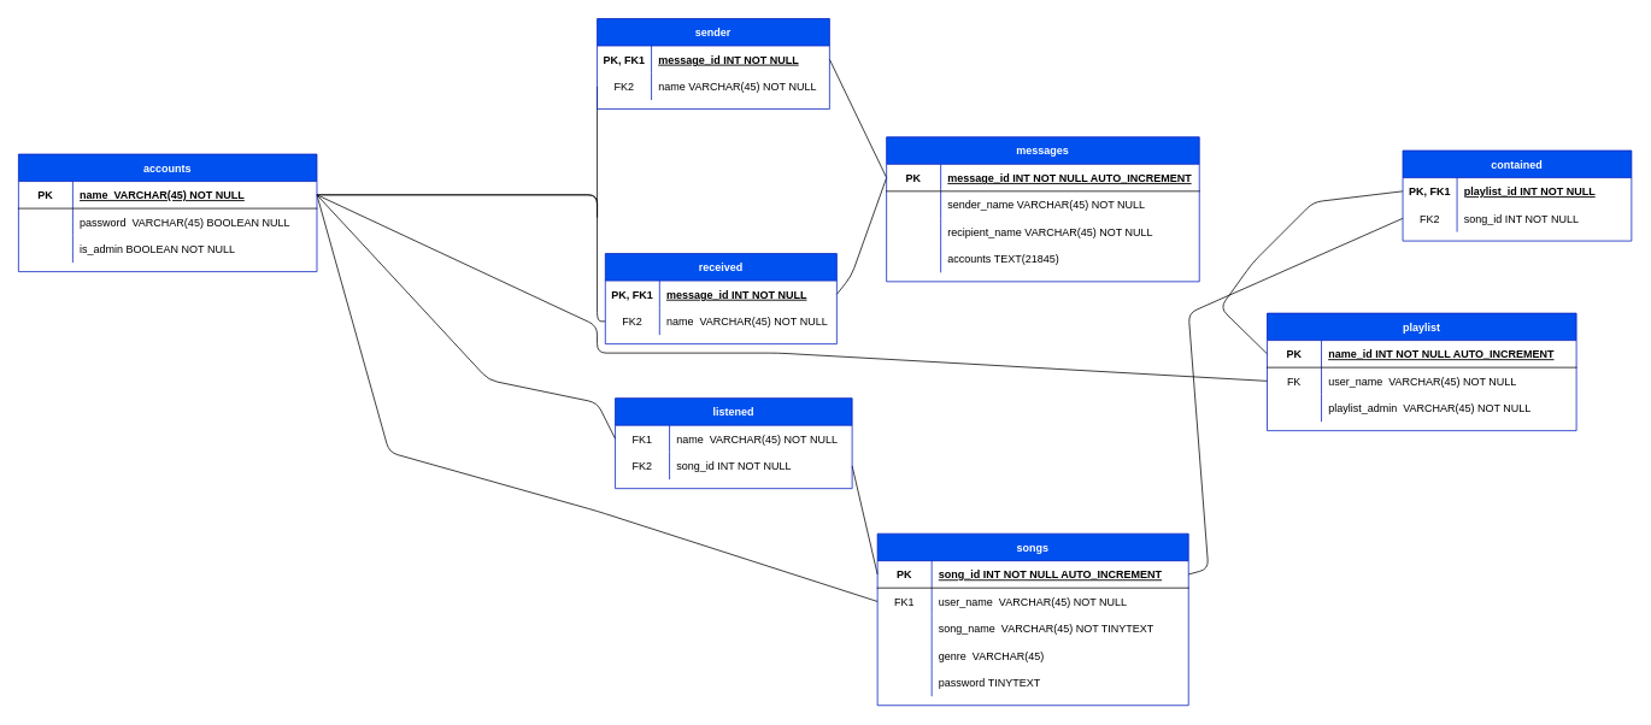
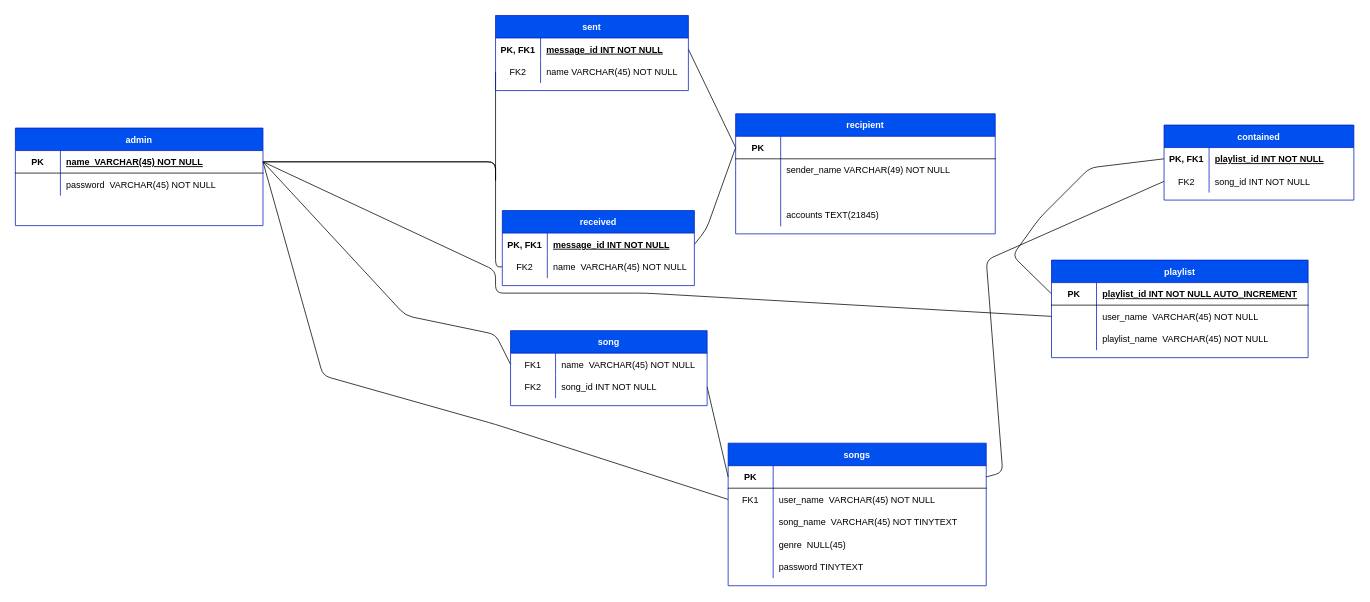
- <mxCell id="12" value="sender" style="shape=table;startSize=30;container=1;collapsible=1;childLayout=tableLayout;fixedRows=1;rowLines=0;fontStyle=1;align=center;resizeLast=1;fillColor=#0050ef;strokeColor=#001DBC;fontColor=#ffffff;" parent="1" vertex="1"><mxGeometry x="660" width="257" height="100" as="geometry" y="20" /></mxCell>
+ <mxCell id="12" value="sent" style="shape=table;startSize=30;container=1;collapsible=1;childLayout=tableLayout;fixedRows=1;rowLines=0;fontStyle=1;align=center;resizeLast=1;fillColor=#0050ef;strokeColor=#001DBC;fontColor=#ffffff;" parent="1" vertex="1"><mxGeometry x="660" width="257" height="100" as="geometry" y="20" /></mxCell>
- <mxCell id="19" value="messages" style="shape=table;startSize=30;container=1;collapsible=1;childLayout=tableLayout;fixedRows=1;rowLines=0;fontStyle=1;align=center;resizeLast=1;fillColor=#0050ef;strokeColor=#001DBC;fontColor=#ffffff;" parent="1" vertex="1"><mxGeometry x="980" y="151" width="346" height="160" as="geometry" /></mxCell>
+ <mxCell id="19" value="recipient" style="shape=table;startSize=30;container=1;collapsible=1;childLayout=tableLayout;fixedRows=1;rowLines=0;fontStyle=1;align=center;resizeLast=1;fillColor=#0050ef;strokeColor=#001DBC;fontColor=#ffffff;" parent="1" vertex="1"><mxGeometry x="980" y="151" width="346" height="160" as="geometry" /></mxCell>
- <mxCell id="62" value="accounts" style="shape=table;startSize=30;container=1;collapsible=1;childLayout=tableLayout;fixedRows=1;rowLines=0;fontStyle=1;align=center;resizeLast=1;fillColor=#0050ef;strokeColor=#001DBC;fontColor=#ffffff;" parent="1" vertex="1"><mxGeometry x="20" y="170" width="330" height="130" as="geometry" /></mxCell>
+ <mxCell id="62" value="admin" style="shape=table;startSize=30;container=1;collapsible=1;childLayout=tableLayout;fixedRows=1;rowLines=0;fontStyle=1;align=center;resizeLast=1;fillColor=#0050ef;strokeColor=#001DBC;fontColor=#ffffff;" parent="1" vertex="1"><mxGeometry x="20" y="170" width="330" height="130" as="geometry" /></mxCell>
- <mxCell id="22" value="message_id INT NOT NULL AUTO_INCREMENT" style="shape=partialRectangle;connectable=0;fillColor=none;top=0;left=0;bottom=0;right=0;align=left;spacingLeft=6;fontStyle=5;overflow=hidden;" parent="20" vertex="1"><mxGeometry x="60" width="286" height="30" as="geometry" /></mxCell>
- <mxCell id="25" value="sender_name VARCHAR(45) NOT NULL" style="shape=partialRectangle;connectable=0;fillColor=none;top=0;left=0;bottom=0;right=0;align=left;spacingLeft=6;overflow=hidden;" parent="23" vertex="1"><mxGeometry x="60" width="286" height="30" as="geometry" /></mxCell>
+ <mxCell id="25" value="sender_name VARCHAR(49) NOT NULL" style="shape=partialRectangle;connectable=0;fillColor=none;top=0;left=0;bottom=0;right=0;align=left;spacingLeft=6;overflow=hidden;" parent="23" vertex="1"><mxGeometry x="60" width="286" height="30" as="geometry" /></mxCell>
- <mxCell id="68" value="password  VARCHAR(45) BOOLEAN NULL" style="shape=partialRectangle;connectable=0;fillColor=none;top=0;left=0;bottom=0;right=0;align=left;spacingLeft=6;overflow=hidden;" parent="66" vertex="1"><mxGeometry x="60" width="270" height="30" as="geometry" /></mxCell>
+ <mxCell id="68" value="password  VARCHAR(45) NOT NULL" style="shape=partialRectangle;connectable=0;fillColor=none;top=0;left=0;bottom=0;right=0;align=left;spacingLeft=6;overflow=hidden;" parent="66" vertex="1"><mxGeometry x="60" width="270" height="30" as="geometry" /></mxCell>
- <mxCell id="28" value="recipient_name VARCHAR(45) NOT NULL" style="shape=partialRectangle;connectable=0;fillColor=none;top=0;left=0;bottom=0;right=0;align=left;spacingLeft=6;overflow=hidden;" parent="26" vertex="1"><mxGeometry x="60" width="286" height="30" as="geometry" /></mxCell>
- <mxCell id="71" value="is_admin BOOLEAN NOT NULL" style="shape=partialRectangle;connectable=0;fillColor=none;top=0;left=0;bottom=0;right=0;align=left;spacingLeft=6;overflow=hidden;" parent="69" vertex="1"><mxGeometry x="60" width="270" height="30" as="geometry" /></mxCell>
- <mxCell id="75" value="name_id INT NOT NULL AUTO_INCREMENT" style="shape=partialRectangle;connectable=0;fillColor=none;top=0;left=0;bottom=0;right=0;align=left;spacingLeft=6;fontStyle=5;overflow=hidden;" parent="73" vertex="1"><mxGeometry x="60" width="282" height="30" as="geometry" /></mxCell>
+ <mxCell id="75" value="playlist_id INT NOT NULL AUTO_INCREMENT" style="shape=partialRectangle;connectable=0;fillColor=none;top=0;left=0;bottom=0;right=0;align=left;spacingLeft=6;fontStyle=5;overflow=hidden;" parent="73" vertex="1"><mxGeometry x="60" width="282" height="30" as="geometry" /></mxCell>
- <mxCell id="77" value="FK" style="shape=partialRectangle;connectable=0;fillColor=none;top=0;left=0;bottom=0;right=0;editable=1;overflow=hidden;" parent="76" vertex="1"><mxGeometry width="60" height="30" as="geometry" /></mxCell>
- <mxCell id="81" value="playlist_admin  VARCHAR(45) NOT NULL" style="shape=partialRectangle;connectable=0;fillColor=none;top=0;left=0;bottom=0;right=0;align=left;spacingLeft=6;overflow=hidden;" parent="79" vertex="1"><mxGeometry x="60" width="282" height="30" as="geometry" /></mxCell>
+ <mxCell id="81" value="playlist_name  VARCHAR(45) NOT NULL" style="shape=partialRectangle;connectable=0;fillColor=none;top=0;left=0;bottom=0;right=0;align=left;spacingLeft=6;overflow=hidden;" parent="79" vertex="1"><mxGeometry x="60" width="282" height="30" as="geometry" /></mxCell>
- <mxCell id="55" value="listened" style="shape=table;startSize=30;container=1;collapsible=1;childLayout=tableLayout;fixedRows=1;rowLines=0;fontStyle=1;align=center;resizeLast=1;fillColor=#0050ef;strokeColor=#001DBC;fontColor=#ffffff;" parent="1" vertex="1"><mxGeometry x="680" y="440" width="262" height="100" as="geometry" /></mxCell>
+ <mxCell id="55" value="song" style="shape=table;startSize=30;container=1;collapsible=1;childLayout=tableLayout;fixedRows=1;rowLines=0;fontStyle=1;align=center;resizeLast=1;fillColor=#0050ef;strokeColor=#001DBC;fontColor=#ffffff;" parent="1" vertex="1"><mxGeometry x="680" y="440" width="262" height="100" as="geometry" /></mxCell>
- <mxCell id="42" value="song_id INT NOT NULL AUTO_INCREMENT" style="shape=partialRectangle;connectable=0;fillColor=none;top=0;left=0;bottom=0;right=0;align=left;spacingLeft=6;fontStyle=5;overflow=hidden;" parent="40" vertex="1"><mxGeometry x="60" width="284" height="30" as="geometry" /></mxCell>
- <mxCell id="51" value="genre  VARCHAR(45)" style="shape=partialRectangle;connectable=0;fillColor=none;top=0;left=0;bottom=0;right=0;align=left;spacingLeft=6;overflow=hidden;" parent="49" vertex="1"><mxGeometry x="60" width="284" height="30" as="geometry" /></mxCell>
+ <mxCell id="51" value="genre  NULL(45)" style="shape=partialRectangle;connectable=0;fillColor=none;top=0;left=0;bottom=0;right=0;align=left;spacingLeft=6;overflow=hidden;" parent="49" vertex="1"><mxGeometry x="60" width="284" height="30" as="geometry" /></mxCell>
